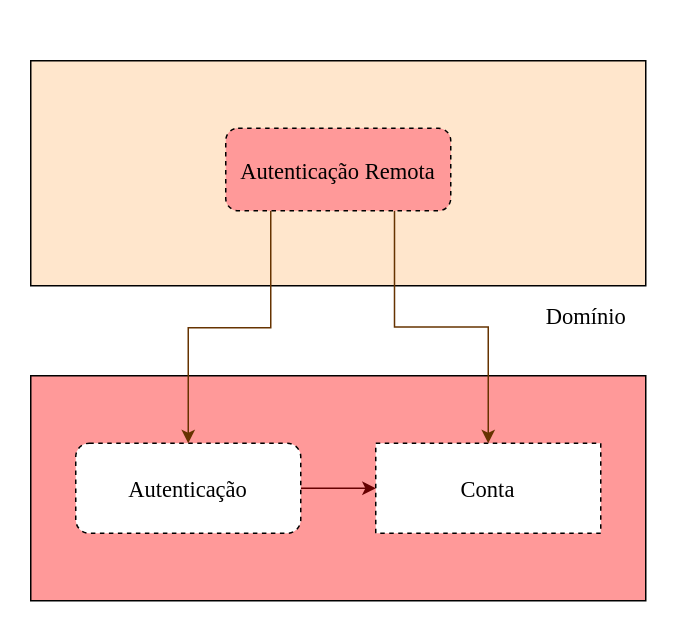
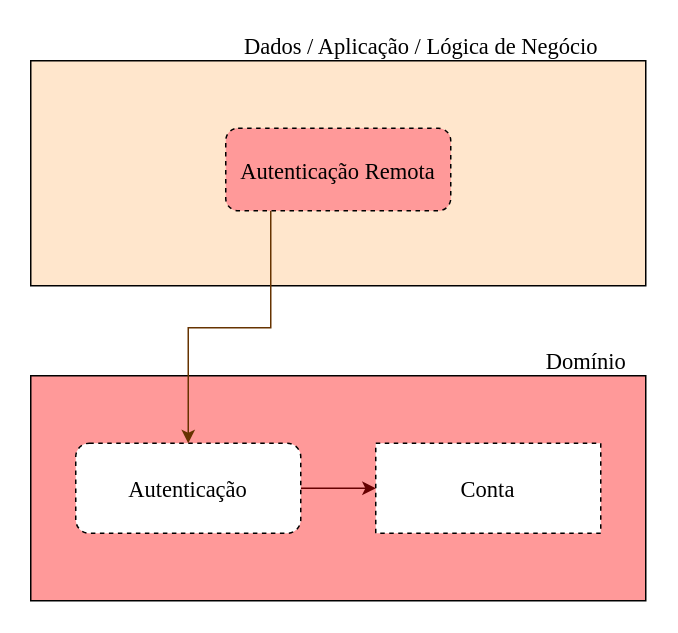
+ <mxCell id="11" value="Dados / Aplicação / Lógica de Negócio" style="text;html=1;align=center;verticalAlign=middle;resizable=0;points=[];autosize=1;fontSize=15;fontFamily=Verdana;" vertex="1" parent="1"><mxGeometry x="130" y="20" width="300" height="20" as="geometry" /></mxCell>
- <mxCell id="5" value="Domínio" style="text;html=1;align=center;verticalAlign=middle;resizable=0;points=[];autosize=1;fontSize=15;fontFamily=Verdana;" vertex="1" parent="1"><mxGeometry x="350" y="200" width="80" height="20" as="geometry" /></mxCell>
+ <mxCell id="5" value="Domínio" style="text;html=1;align=center;verticalAlign=middle;resizable=0;points=[];autosize=1;fontSize=15;fontFamily=Verdana;" vertex="1" parent="1"><mxGeometry x="350" y="230" width="80" height="20" as="geometry" /></mxCell>
- <mxCell id="9" style="edgeStyle=orthogonalEdgeStyle;rounded=0;orthogonalLoop=1;jettySize=auto;html=1;exitX=0.75;exitY=1;exitDx=0;exitDy=0;strokeColor=#663300;fontFamily=Verdana;fontSize=15;" edge="1" parent="1" source="10" target="6"><mxGeometry relative="1" as="geometry" /></mxCell>
